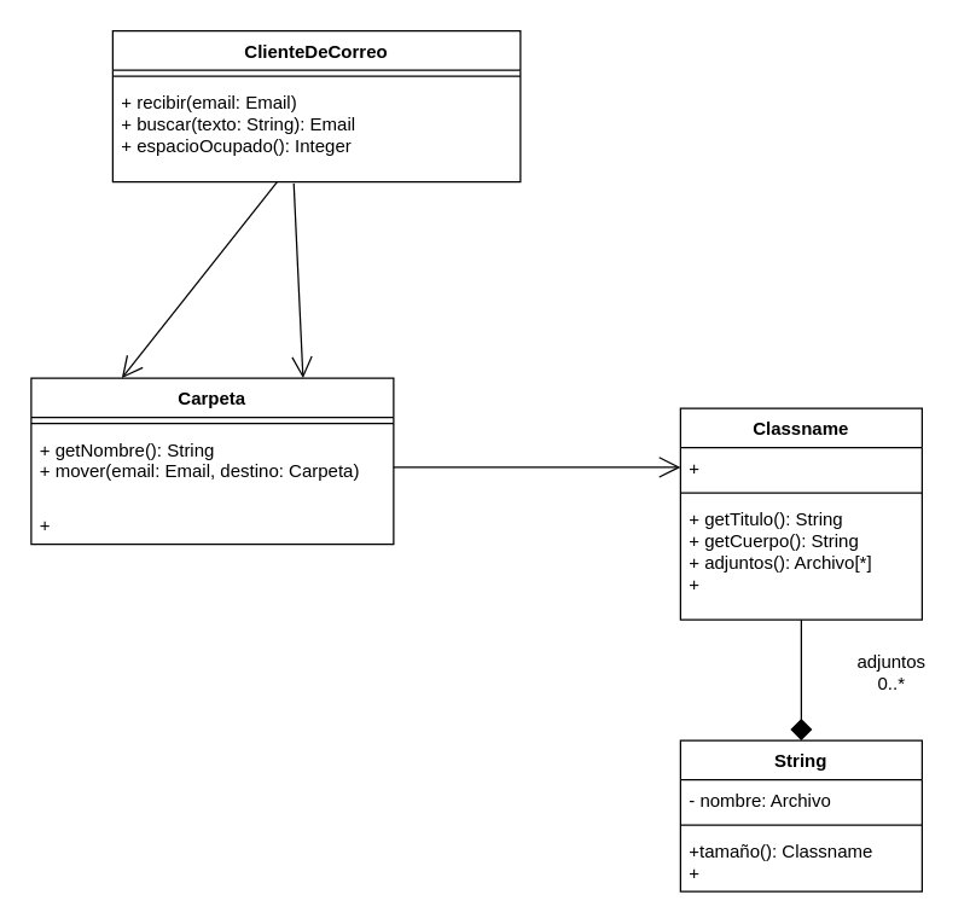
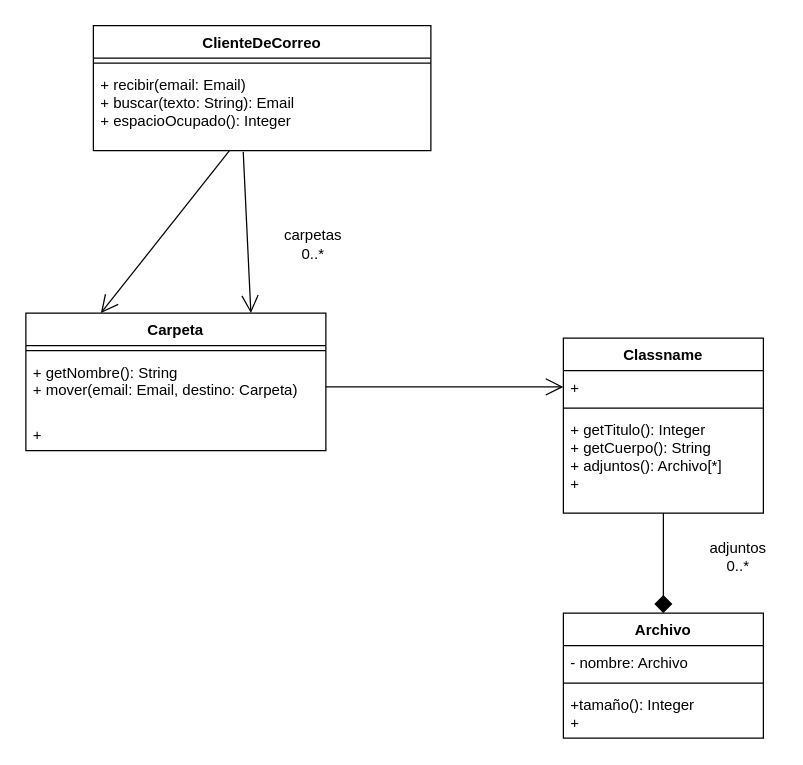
+ <mxCell id="21" value="carpetas 0..*" style="text;strokeColor=none;align=center;fillColor=none;html=1;verticalAlign=middle;whiteSpace=wrap;rounded=0;" vertex="1" parent="1"><mxGeometry x="220" y="180" width="60" height="30" as="geometry" /></mxCell>
- <mxCell id="12" value="+ getTitulo(): String&lt;br&gt;+ getCuerpo(): String&lt;br&gt;+ adjuntos(): Archivo[*]&lt;br&gt;+&lt;br&gt;" style="text;strokeColor=none;fillColor=none;align=left;verticalAlign=top;spacingLeft=4;spacingRight=4;overflow=hidden;rotatable=0;points=[[0,0.5],[1,0.5]];portConstraint=eastwest;whiteSpace=wrap;html=1;" vertex="1" parent="9"><mxGeometry y="60" width="160" height="80" as="geometry" /></mxCell>
+ <mxCell id="12" value="+ getTitulo(): Integer&lt;br&gt;+ getCuerpo(): String&lt;br&gt;+ adjuntos(): Archivo[*]&lt;br&gt;+&lt;br&gt;" style="text;strokeColor=none;fillColor=none;align=left;verticalAlign=top;spacingLeft=4;spacingRight=4;overflow=hidden;rotatable=0;points=[[0,0.5],[1,0.5]];portConstraint=eastwest;whiteSpace=wrap;html=1;" vertex="1" parent="9"><mxGeometry y="60" width="160" height="80" as="geometry" /></mxCell>
- <mxCell id="13" value="String" style="swimlane;fontStyle=1;align=center;verticalAlign=top;childLayout=stackLayout;horizontal=1;startSize=26;horizontalStack=0;resizeParent=1;resizeParentMax=0;resizeLast=0;collapsible=1;marginBottom=0;whiteSpace=wrap;html=1;" vertex="1" parent="1"><mxGeometry x="450" y="490" width="160" height="100" as="geometry" /></mxCell>
+ <mxCell id="13" value="Archivo" style="swimlane;fontStyle=1;align=center;verticalAlign=top;childLayout=stackLayout;horizontal=1;startSize=26;horizontalStack=0;resizeParent=1;resizeParentMax=0;resizeLast=0;collapsible=1;marginBottom=0;whiteSpace=wrap;html=1;" vertex="1" parent="1"><mxGeometry x="450" y="490" width="160" height="100" as="geometry" /></mxCell>
- <mxCell id="16" value="+tamaño(): Classname&lt;br&gt;+" style="text;strokeColor=none;fillColor=none;align=left;verticalAlign=top;spacingLeft=4;spacingRight=4;overflow=hidden;rotatable=0;points=[[0,0.5],[1,0.5]];portConstraint=eastwest;whiteSpace=wrap;html=1;" vertex="1" parent="13"><mxGeometry y="60" width="160" height="40" as="geometry" /></mxCell>
+ <mxCell id="16" value="+tamaño(): Integer&lt;br&gt;+" style="text;strokeColor=none;fillColor=none;align=left;verticalAlign=top;spacingLeft=4;spacingRight=4;overflow=hidden;rotatable=0;points=[[0,0.5],[1,0.5]];portConstraint=eastwest;whiteSpace=wrap;html=1;" vertex="1" parent="13"><mxGeometry y="60" width="160" height="40" as="geometry" /></mxCell>
